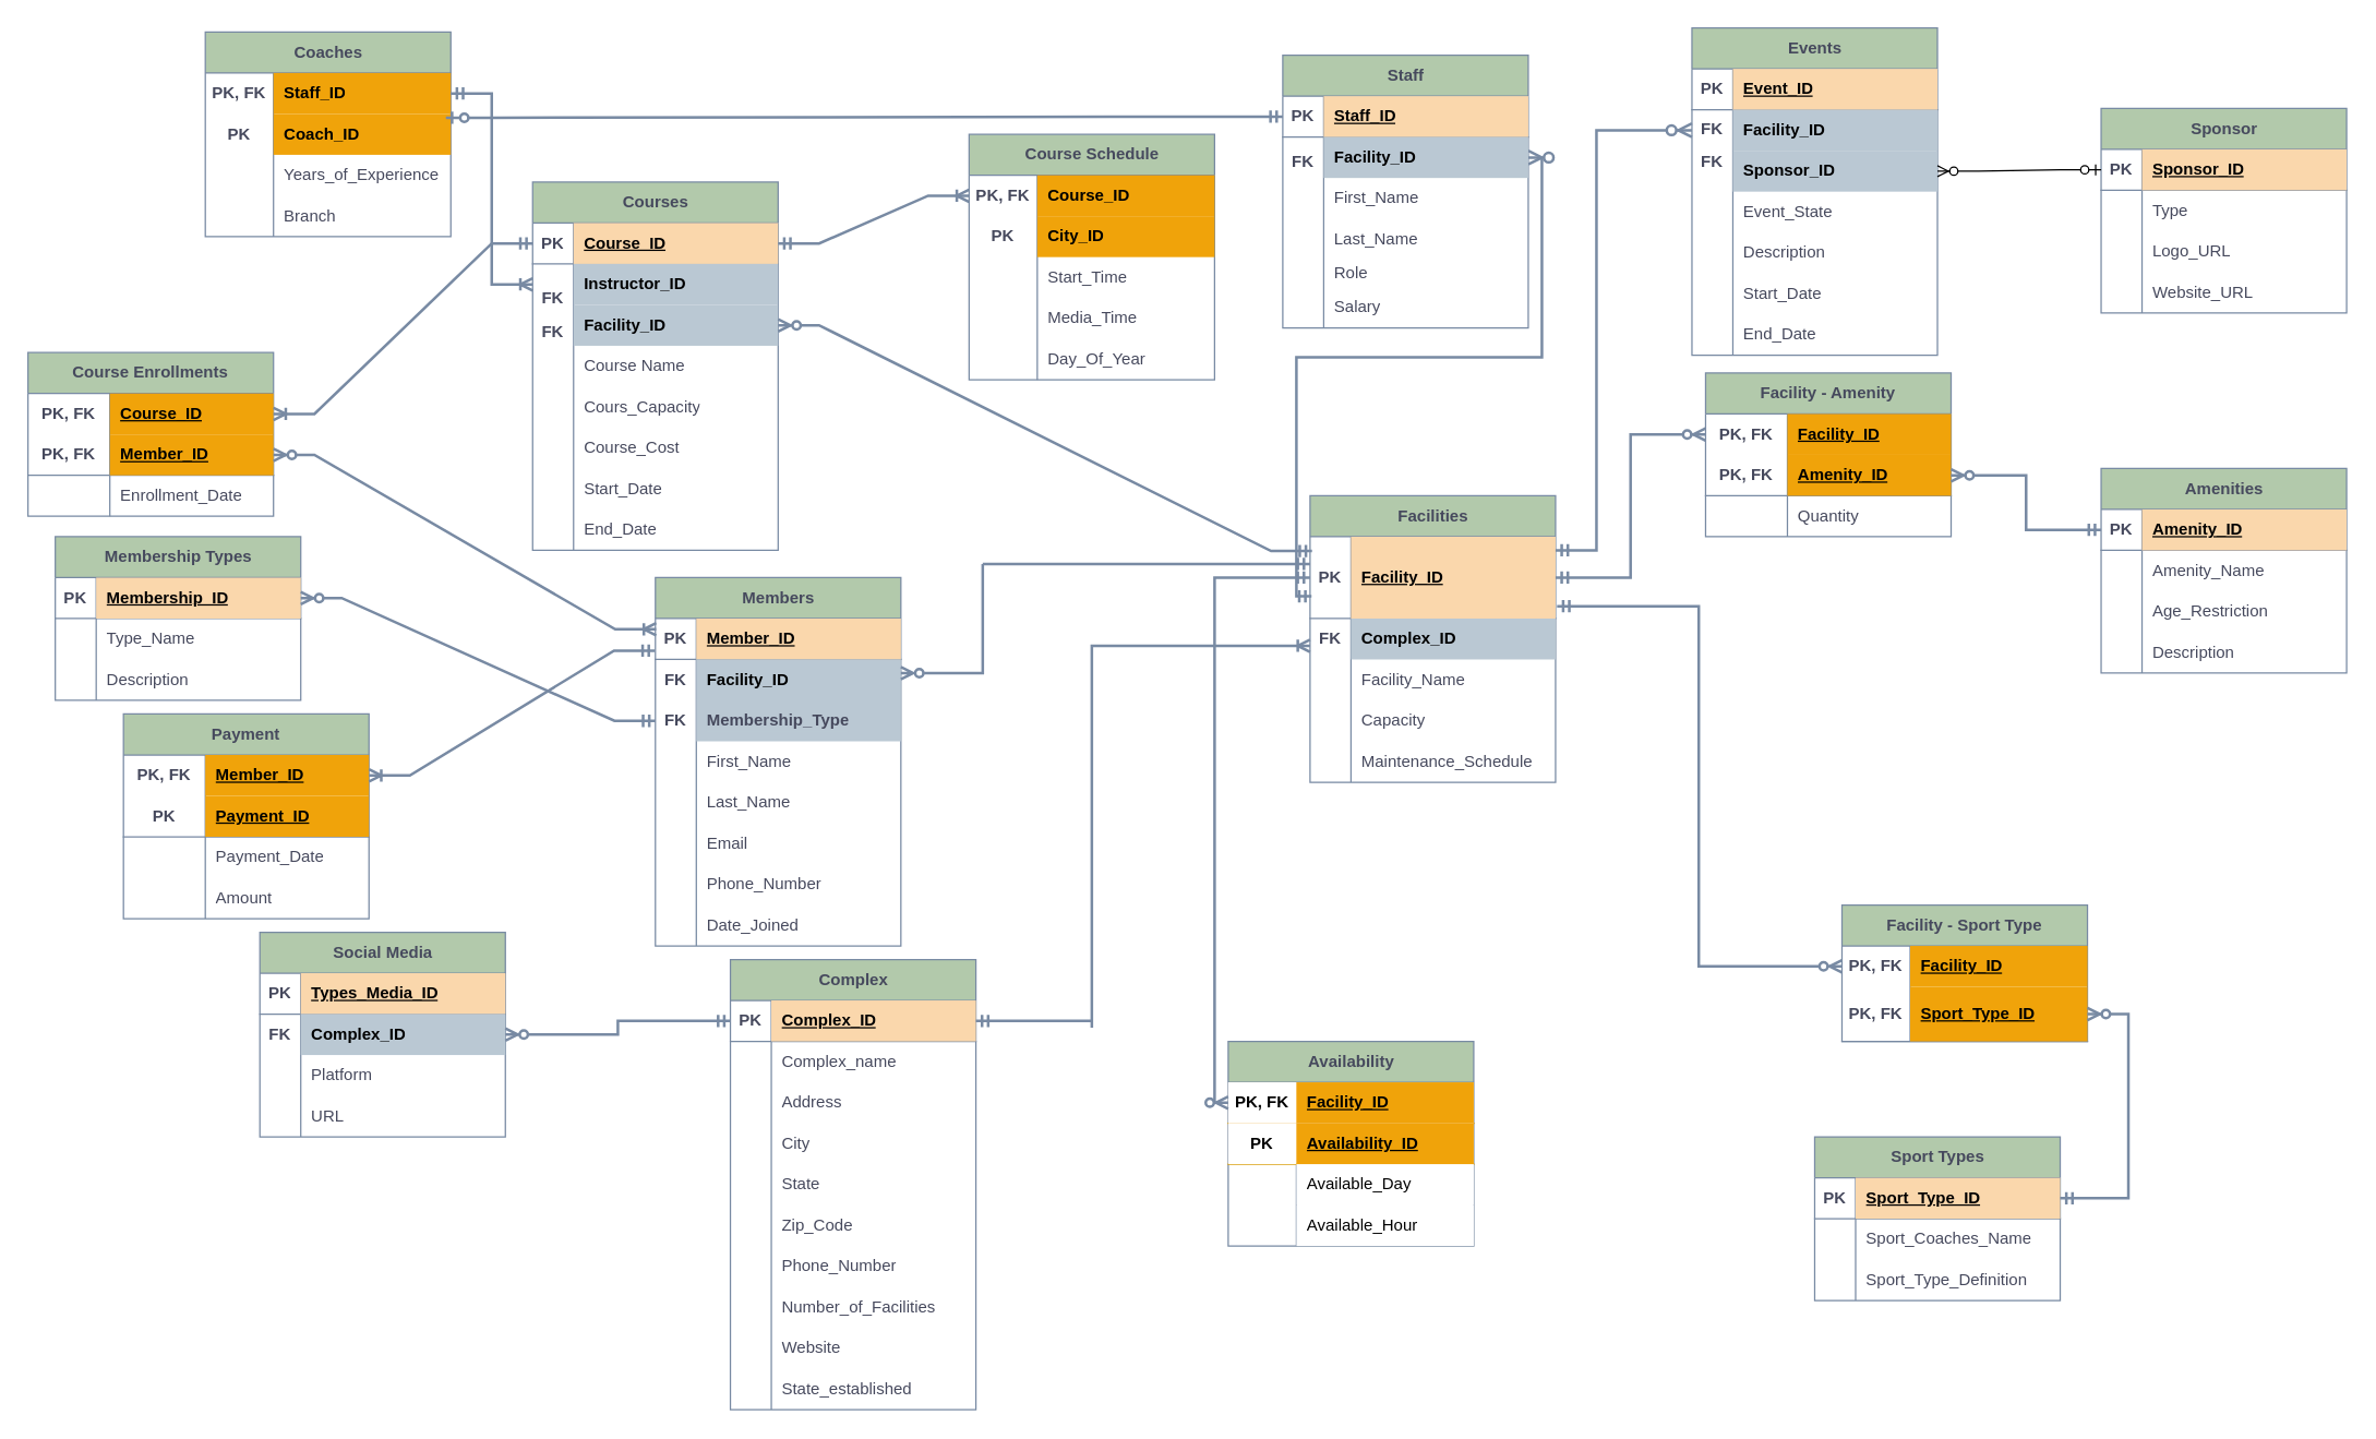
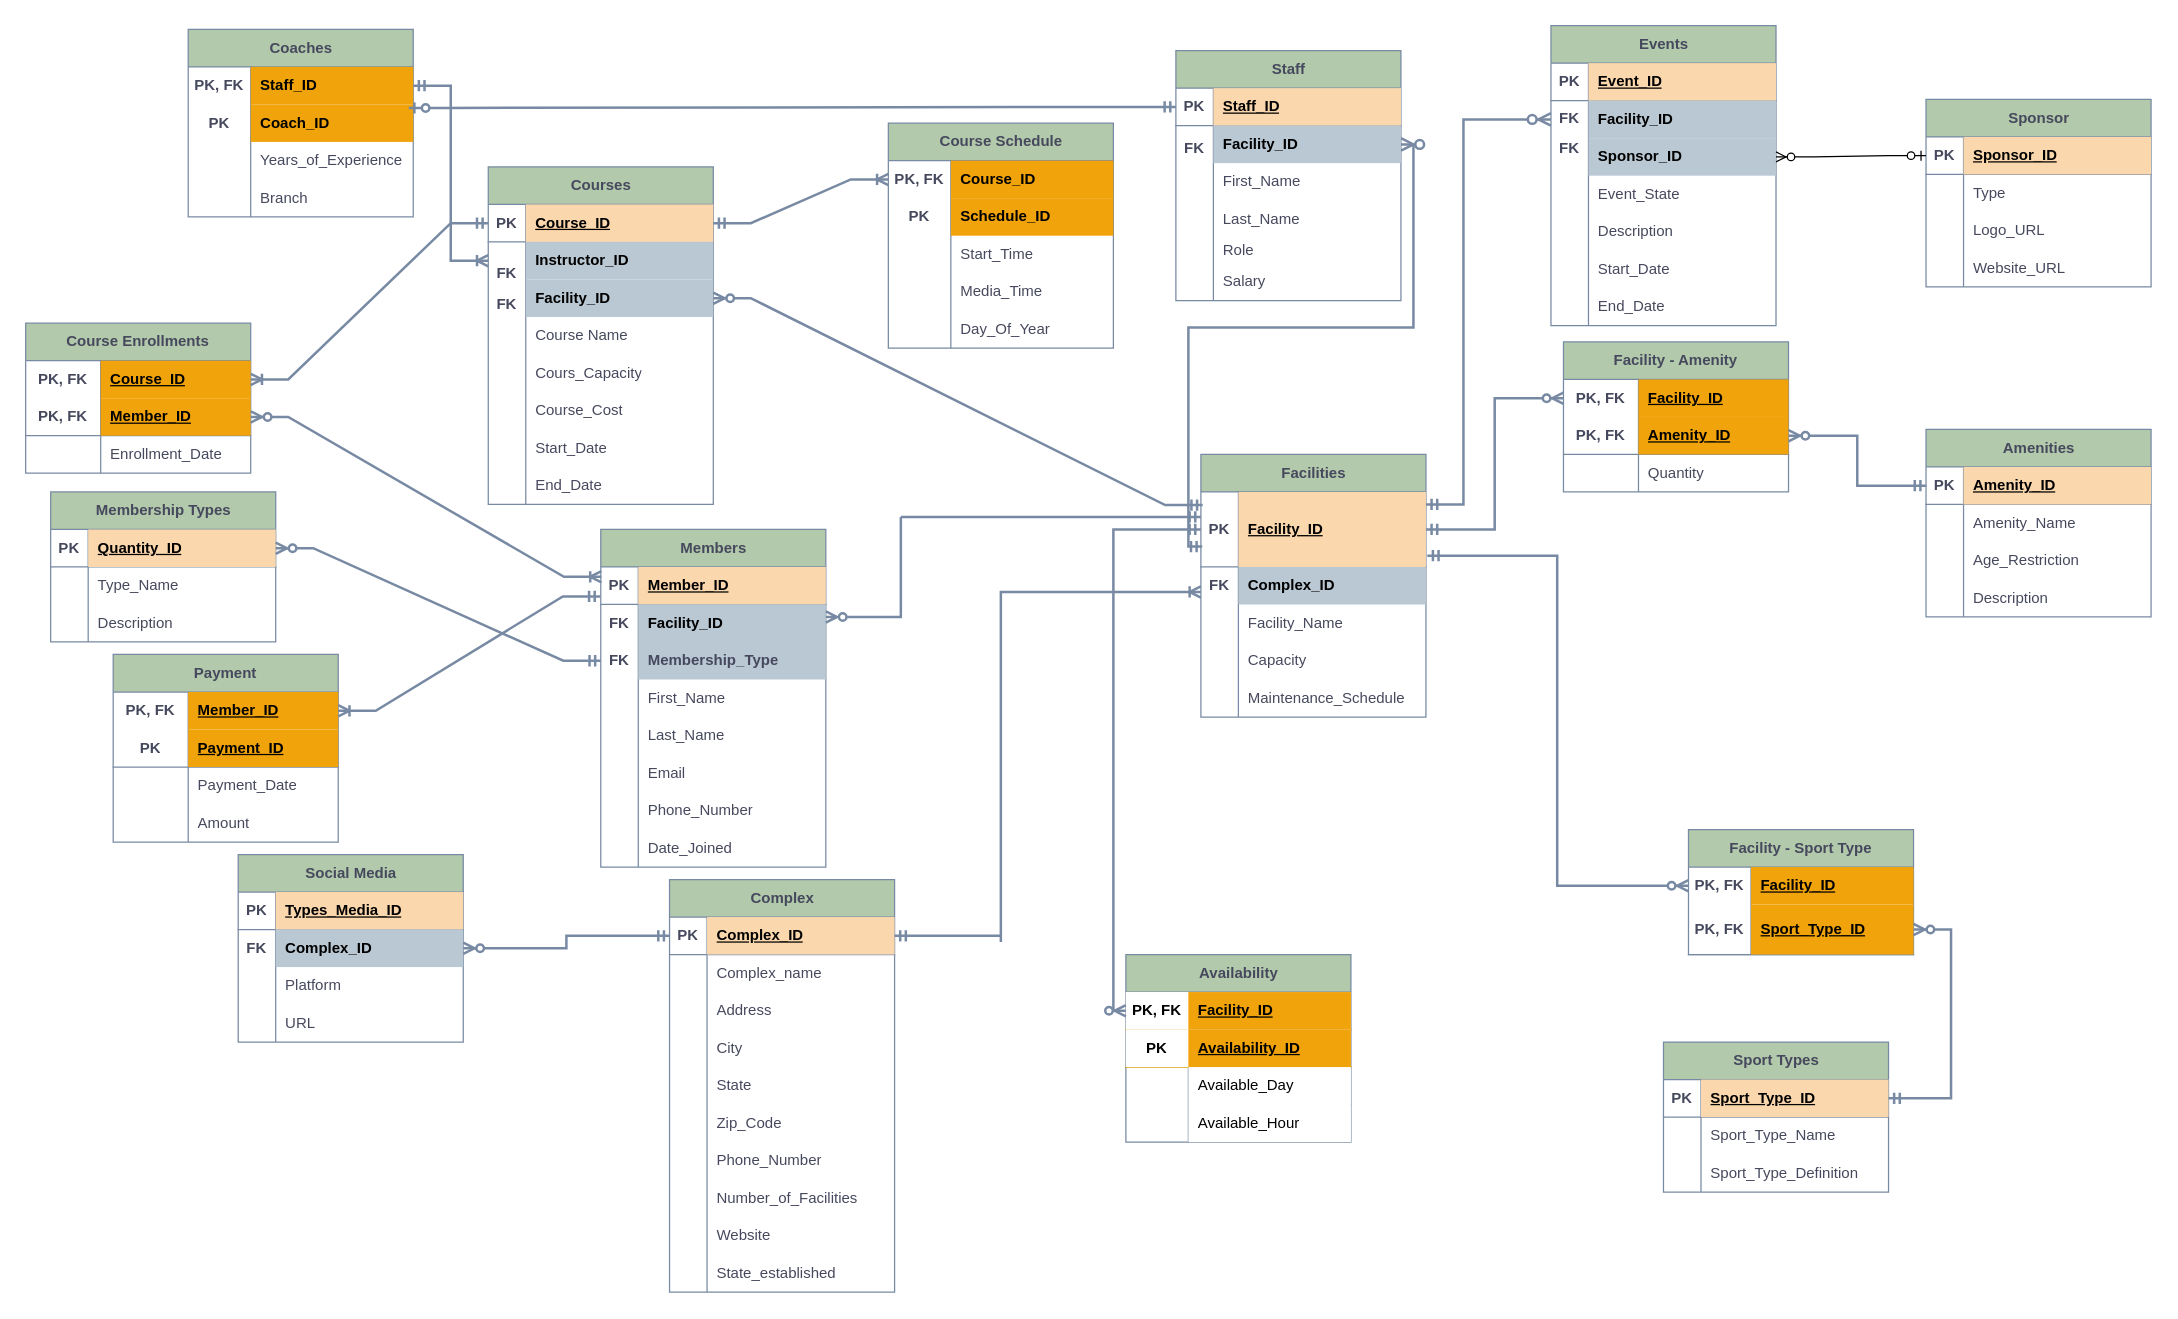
- <mxCell id="287" value="City_ID" style="shape=partialRectangle;connectable=0;fillColor=#f0a30a;top=0;left=0;bottom=0;right=0;align=left;spacingLeft=6;overflow=hidden;whiteSpace=wrap;html=1;strokeColor=#BD7000;fontStyle=1;labelBackgroundColor=none;fontColor=#000000;" parent="285" vertex="1"><mxGeometry x="50" width="130" height="30" as="geometry"><mxRectangle width="130" height="30" as="alternateBounds" /></mxGeometry></mxCell>
+ <mxCell id="287" value="Schedule_ID" style="shape=partialRectangle;connectable=0;fillColor=#f0a30a;top=0;left=0;bottom=0;right=0;align=left;spacingLeft=6;overflow=hidden;whiteSpace=wrap;html=1;strokeColor=#BD7000;fontStyle=1;labelBackgroundColor=none;fontColor=#000000;" parent="285" vertex="1"><mxGeometry x="50" width="130" height="30" as="geometry"><mxRectangle width="130" height="30" as="alternateBounds" /></mxGeometry></mxCell>
- <mxCell id="264" value="Membership_ID" style="shape=partialRectangle;connectable=0;fillColor=#fad7ac;top=0;left=0;bottom=0;right=0;align=left;spacingLeft=6;fontStyle=5;overflow=hidden;whiteSpace=wrap;html=1;labelBackgroundColor=none;strokeColor=#b46504;" parent="262" vertex="1"><mxGeometry x="30" width="150" height="30" as="geometry"><mxRectangle width="150" height="30" as="alternateBounds" /></mxGeometry></mxCell>
+ <mxCell id="264" value="Quantity_ID" style="shape=partialRectangle;connectable=0;fillColor=#fad7ac;top=0;left=0;bottom=0;right=0;align=left;spacingLeft=6;fontStyle=5;overflow=hidden;whiteSpace=wrap;html=1;labelBackgroundColor=none;strokeColor=#b46504;" parent="262" vertex="1"><mxGeometry x="30" width="150" height="30" as="geometry"><mxRectangle width="150" height="30" as="alternateBounds" /></mxGeometry></mxCell>
- <mxCell id="66" value="Sport_Coaches_Name" style="shape=partialRectangle;connectable=0;fillColor=none;top=0;left=0;bottom=0;right=0;align=left;spacingLeft=6;overflow=hidden;whiteSpace=wrap;html=1;labelBackgroundColor=none;strokeColor=#788AA3;fontColor=#46495D;" parent="64" vertex="1"><mxGeometry x="30" width="150" height="30" as="geometry"><mxRectangle width="150" height="30" as="alternateBounds" /></mxGeometry></mxCell>
+ <mxCell id="66" value="Sport_Type_Name" style="shape=partialRectangle;connectable=0;fillColor=none;top=0;left=0;bottom=0;right=0;align=left;spacingLeft=6;overflow=hidden;whiteSpace=wrap;html=1;labelBackgroundColor=none;strokeColor=#788AA3;fontColor=#46495D;" parent="64" vertex="1"><mxGeometry x="30" width="150" height="30" as="geometry"><mxRectangle width="150" height="30" as="alternateBounds" /></mxGeometry></mxCell>
